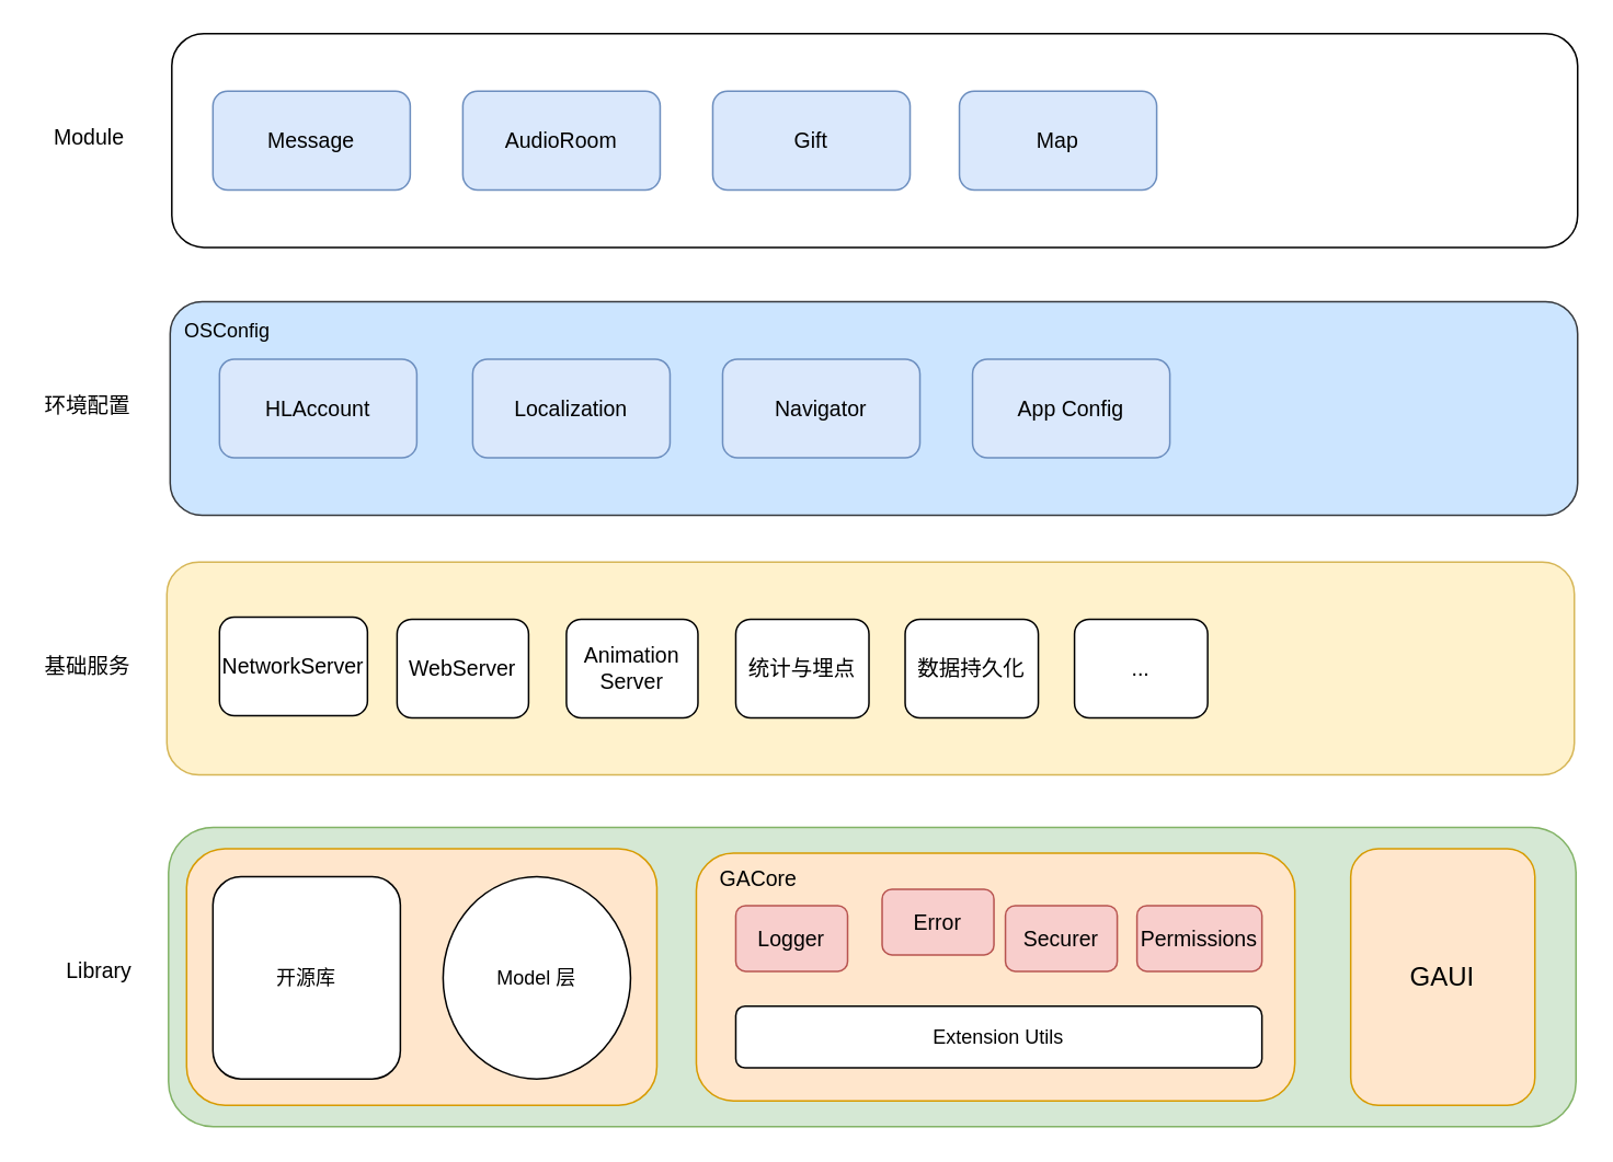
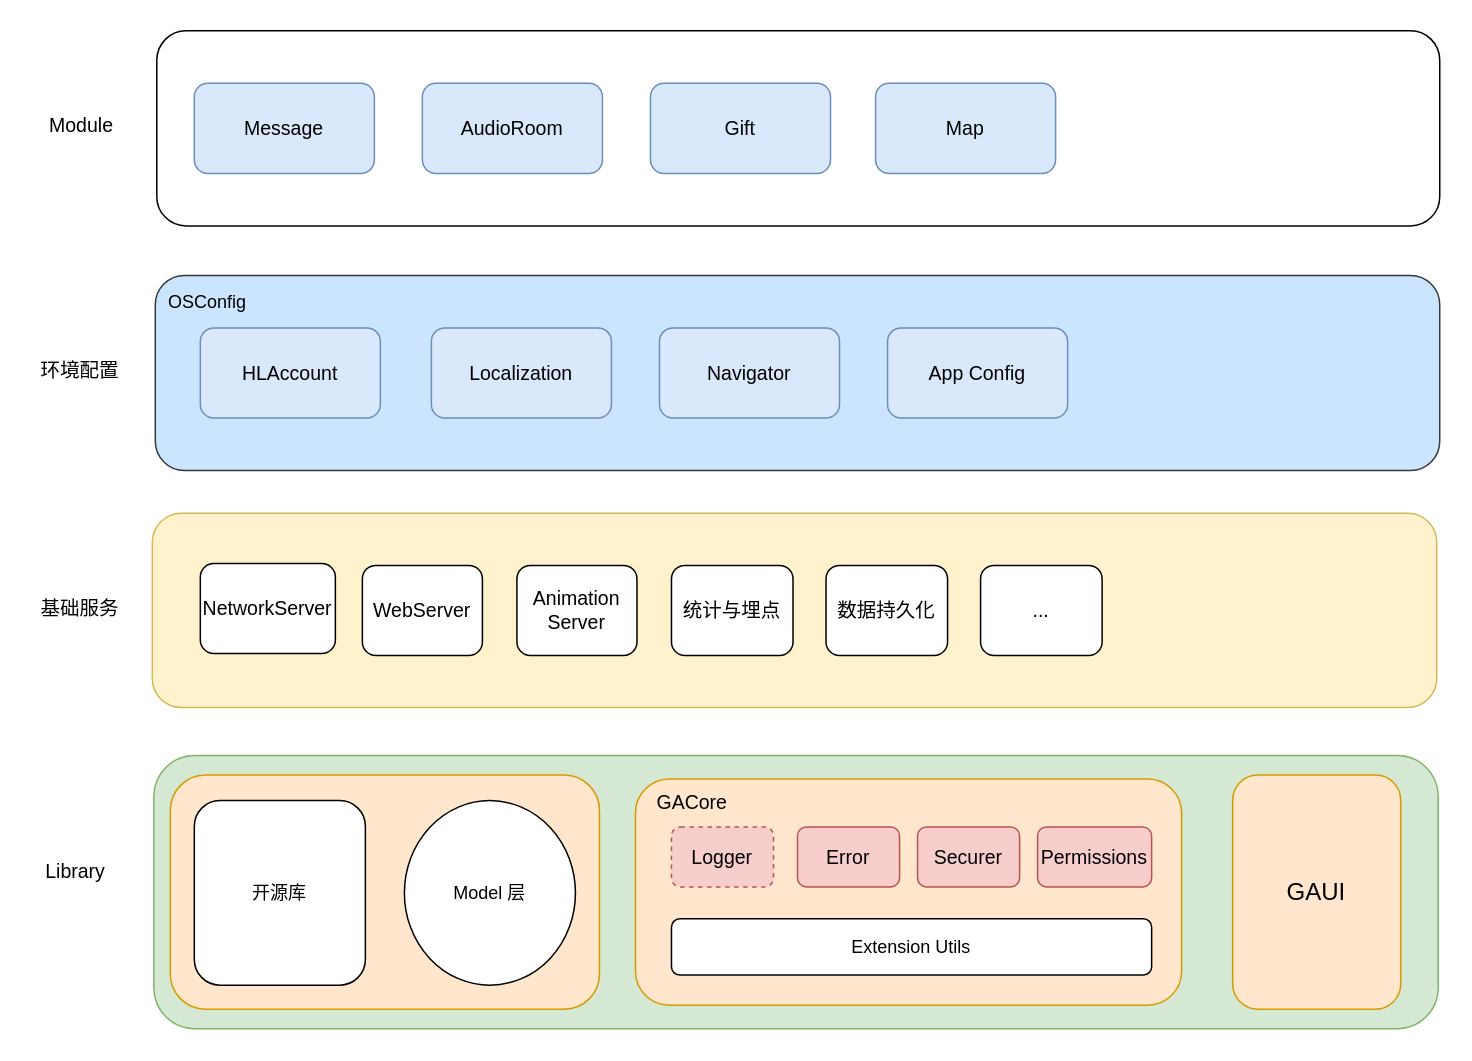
- <mxCell id="36" value="Error" style="rounded=1;whiteSpace=wrap;html=1;fontSize=13;strokeColor=#b85450;fillColor=#f8cecc;flipH=0;" vertex="1" parent="32"><mxGeometry x="113" y="21.87" width="68" height="40" as="geometry" /></mxCell>
+ <mxCell id="36" value="Error" style="rounded=1;whiteSpace=wrap;html=1;fontSize=13;strokeColor=#b85450;fillColor=#f8cecc;flipH=0;" vertex="1" parent="32"><mxGeometry x="108" y="31.87" width="68" height="40" as="geometry" /></mxCell>
- <mxCell id="37" value="Logger" style="rounded=1;whiteSpace=wrap;html=1;fontSize=13;strokeColor=#b85450;fillColor=#f8cecc;flipH=0;" vertex="1" parent="32"><mxGeometry x="24" y="31.87" width="68" height="40" as="geometry" /></mxCell>
+ <mxCell id="37" value="Logger" style="rounded=1;whiteSpace=wrap;html=1;fontSize=13;strokeColor=#b85450;fillColor=#f8cecc;flipH=0;dashed=1;" vertex="1" parent="32"><mxGeometry x="24" y="31.87" width="68" height="40" as="geometry" /></mxCell>
- <mxCell id="20" value="Library" style="text;html=1;strokeColor=none;fillColor=none;align=center;verticalAlign=middle;whiteSpace=wrap;rounded=0;fontSize=13;" vertex="1" parent="1"><mxGeometry x="30" y="575" width="60" height="30" as="geometry" /></mxCell>
+ <mxCell id="20" value="Library" style="text;html=1;strokeColor=none;fillColor=none;align=center;verticalAlign=middle;whiteSpace=wrap;rounded=0;fontSize=13;" vertex="1" parent="1"><mxGeometry x="20" y="565" width="60" height="30" as="geometry" /></mxCell>
